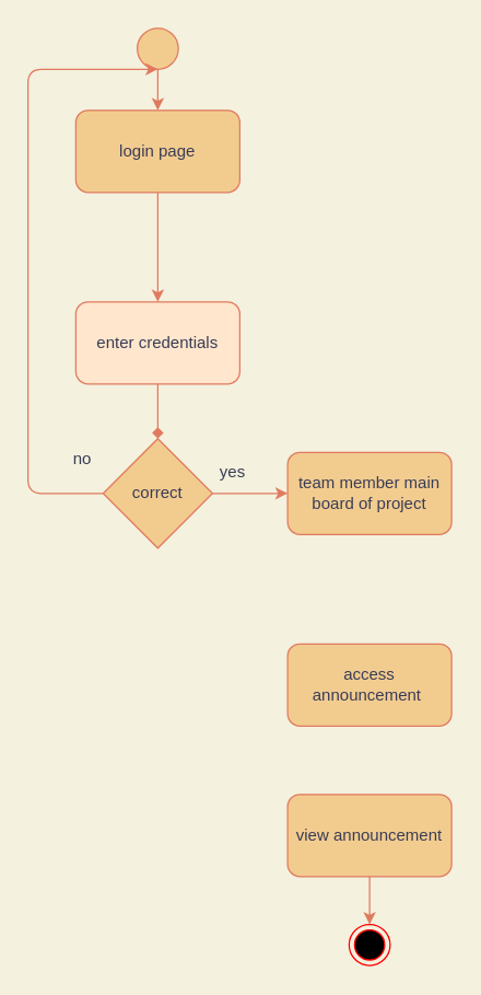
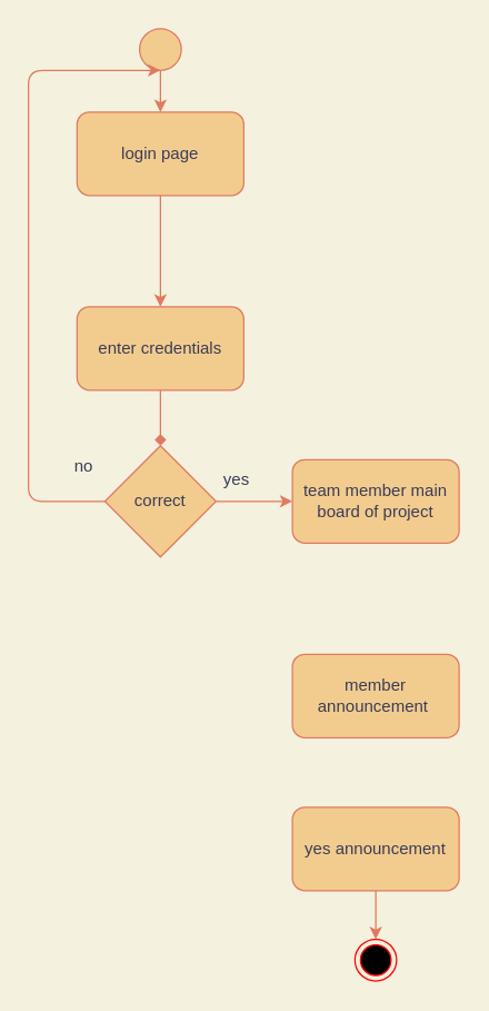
- <mxCell id="7" value="enter credentials" style="whiteSpace=wrap;html=1;fillColor=#ffe6cc;strokeColor=#E07A5F;fontColor=#393C56;rounded=1;sketch=0;" vertex="1" parent="1"><mxGeometry x="55" y="220" width="120" height="60" as="geometry" /></mxCell>
+ <mxCell id="7" value="enter credentials" style="whiteSpace=wrap;html=1;fillColor=#F2CC8F;strokeColor=#E07A5F;fontColor=#393C56;rounded=1;sketch=0;" vertex="1" parent="1"><mxGeometry x="55" y="220" width="120" height="60" as="geometry" /></mxCell>
- <mxCell id="14" value="access announcement&amp;nbsp;" style="whiteSpace=wrap;html=1;fillColor=#F2CC8F;strokeColor=#E07A5F;fontColor=#393C56;rounded=1;sketch=0;" vertex="1" parent="1"><mxGeometry x="210" y="470" width="120" height="60" as="geometry" /></mxCell>
+ <mxCell id="14" value="member announcement&amp;nbsp;" style="whiteSpace=wrap;html=1;fillColor=#F2CC8F;strokeColor=#E07A5F;fontColor=#393C56;rounded=1;sketch=0;" vertex="1" parent="1"><mxGeometry x="210" y="470" width="120" height="60" as="geometry" /></mxCell>
- <mxCell id="16" value="view announcement" style="rounded=1;whiteSpace=wrap;html=1;sketch=0;fontColor=#393C56;strokeColor=#E07A5F;fillColor=#F2CC8F;" vertex="1" parent="1"><mxGeometry x="210" y="580" width="120" height="60" as="geometry" /></mxCell>
+ <mxCell id="16" value="yes announcement" style="rounded=1;whiteSpace=wrap;html=1;sketch=0;fontColor=#393C56;strokeColor=#E07A5F;fillColor=#F2CC8F;" vertex="1" parent="1"><mxGeometry x="210" y="580" width="120" height="60" as="geometry" /></mxCell>
